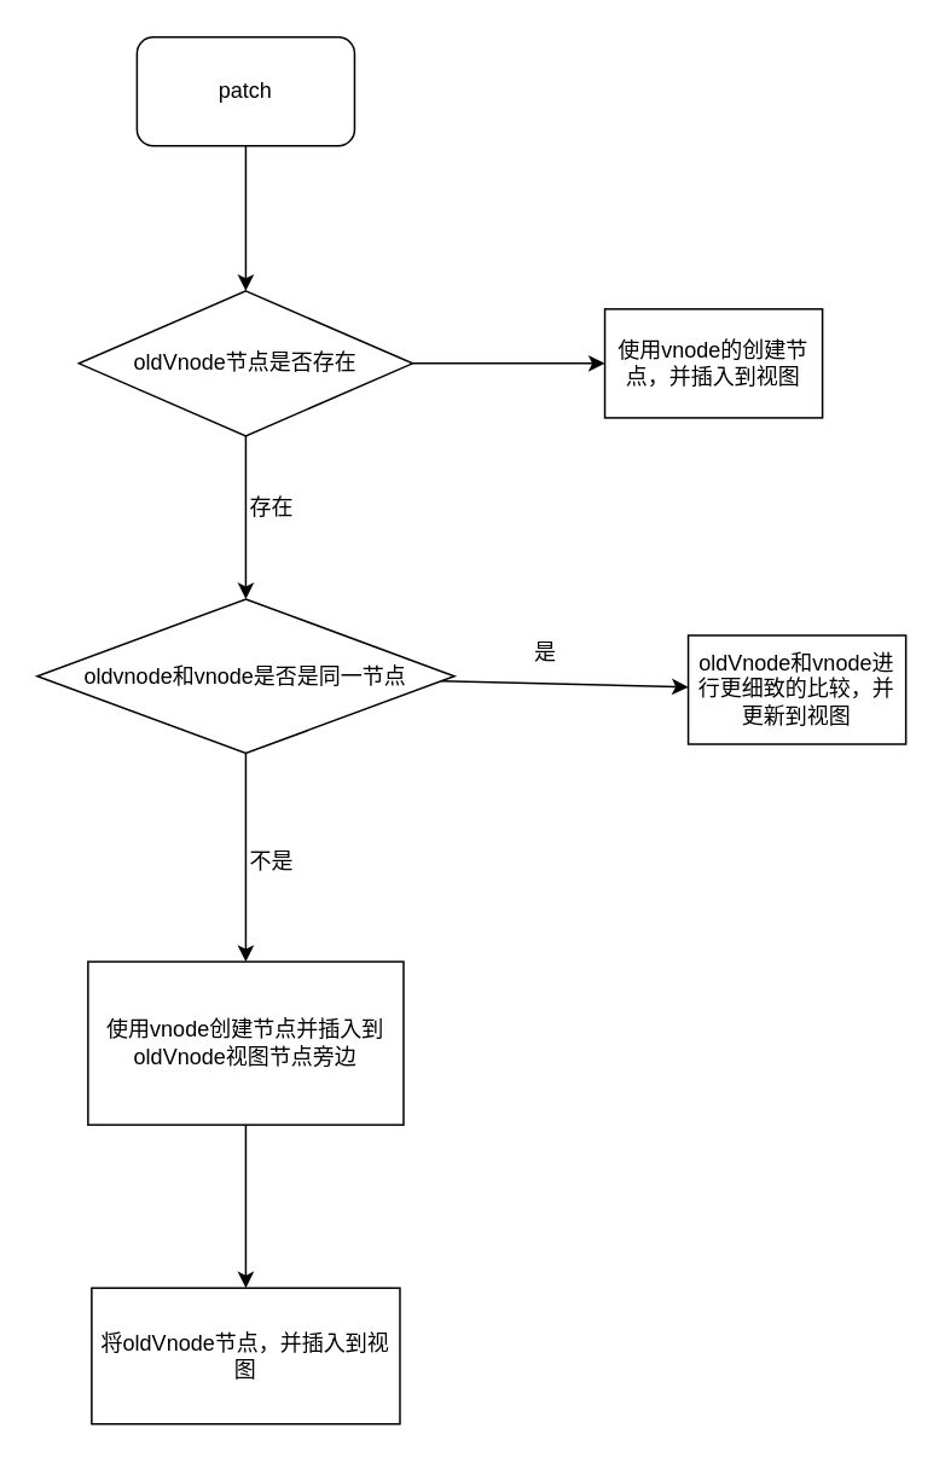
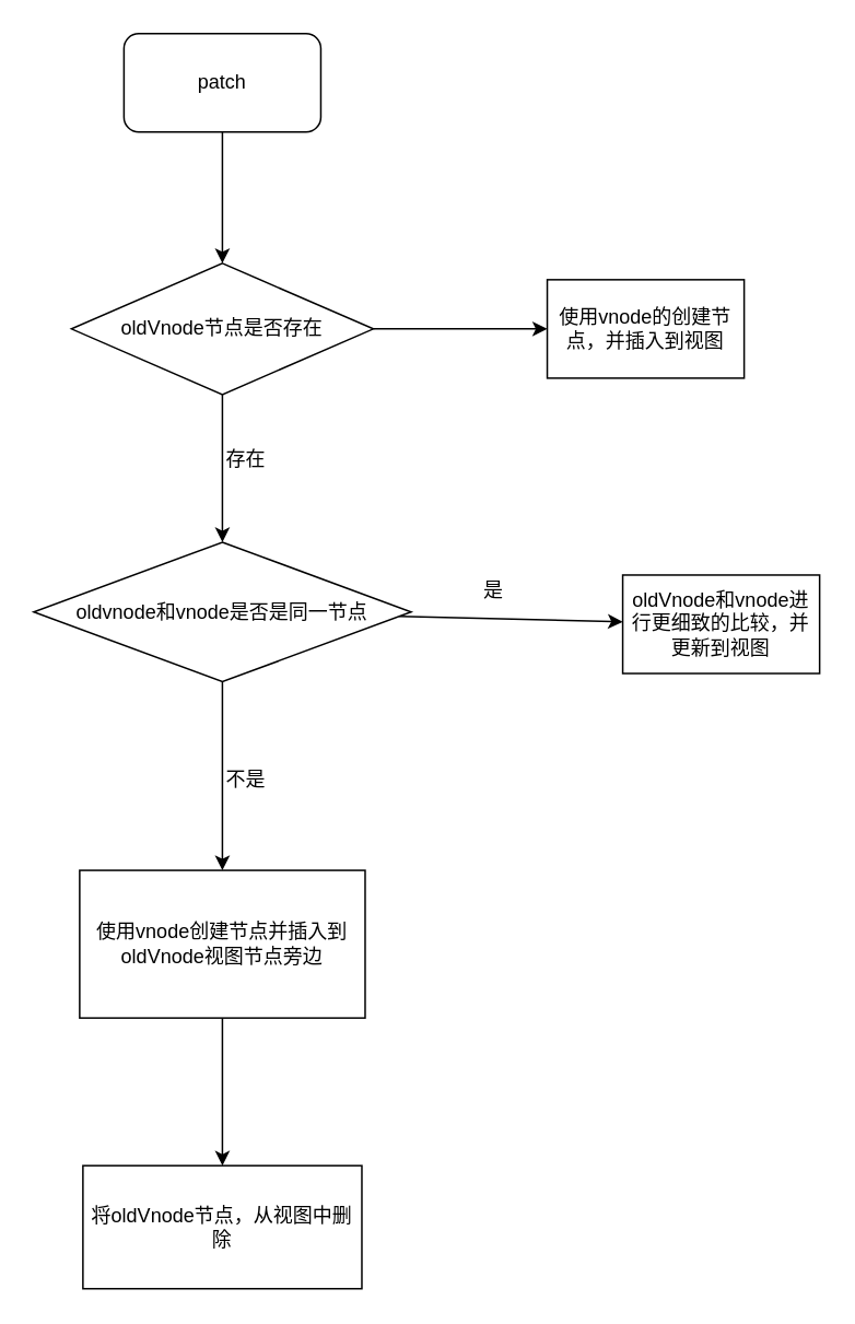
- <mxCell id="17" value="将oldVnode节点，并插入到视图" style="whiteSpace=wrap;html=1;" vertex="1" parent="1"><mxGeometry x="50" y="710" width="170" height="75" as="geometry" /></mxCell>
+ <mxCell id="17" value="将oldVnode节点，从视图中删除" style="whiteSpace=wrap;html=1;" vertex="1" parent="1"><mxGeometry x="50" y="710" width="170" height="75" as="geometry" /></mxCell>
